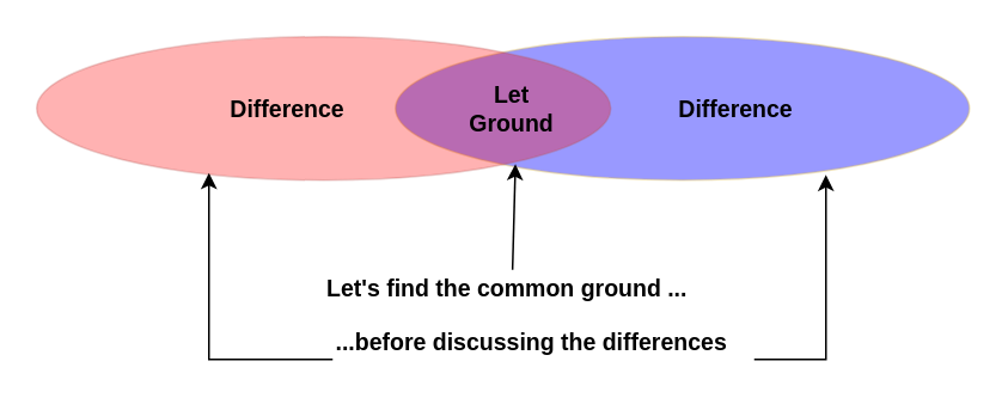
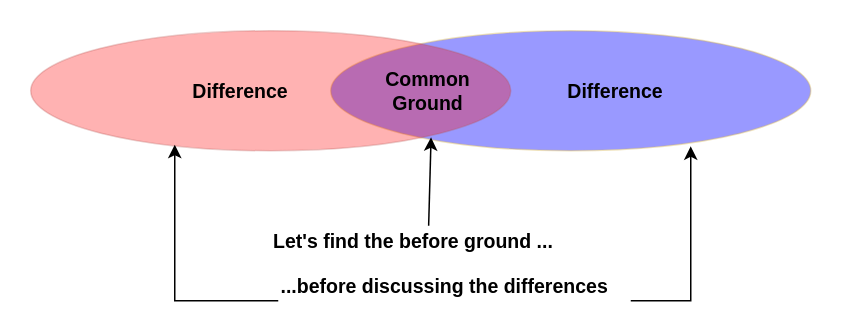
- <mxCell id="4" value="Let&lt;br style=&quot;font-size: 13px;&quot;&gt;Ground" style="text;html=1;strokeColor=none;fillColor=none;align=center;verticalAlign=middle;whiteSpace=wrap;rounded=0;fontSize=13;fontStyle=1" parent="1" vertex="1"><mxGeometry x="265" y="50" width="40" height="20" as="geometry" /></mxCell>
+ <mxCell id="4" value="Common&lt;br style=&quot;font-size: 13px;&quot;&gt;Ground" style="text;html=1;strokeColor=none;fillColor=none;align=center;verticalAlign=middle;whiteSpace=wrap;rounded=0;fontSize=13;fontStyle=1" parent="1" vertex="1"><mxGeometry x="265" y="50" width="40" height="20" as="geometry" /></mxCell>
- <mxCell id="8" value="Let's find the common ground ..." style="text;html=1;strokeColor=none;fillColor=none;align=left;verticalAlign=middle;whiteSpace=wrap;rounded=0;opacity=40;fontSize=13;fontStyle=1;labelBackgroundColor=#ffffff;" parent="1" vertex="1"><mxGeometry x="180" y="150" width="210" height="20" as="geometry" /></mxCell>
+ <mxCell id="8" value="Let's find the before ground ..." style="text;html=1;strokeColor=none;fillColor=none;align=left;verticalAlign=middle;whiteSpace=wrap;rounded=0;opacity=40;fontSize=13;fontStyle=1;labelBackgroundColor=#ffffff;" parent="1" vertex="1"><mxGeometry x="180" y="150" width="210" height="20" as="geometry" /></mxCell>
